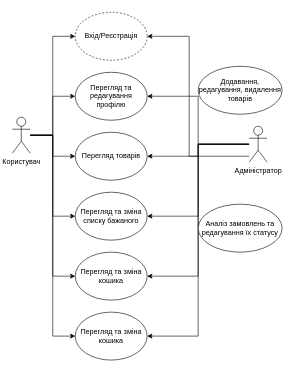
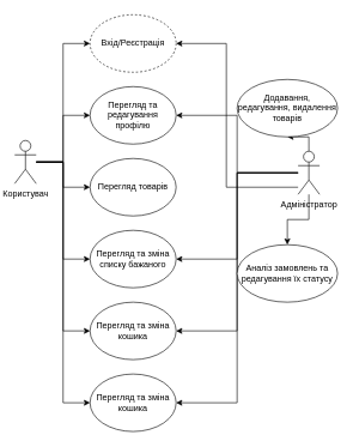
+ <mxCell id="17" style="edgeStyle=orthogonalEdgeStyle;rounded=0;orthogonalLoop=1;jettySize=auto;html=1;entryX=0.5;entryY=1;entryDx=0;entryDy=0;" parent="1" source="20" target="23" edge="1"><mxGeometry relative="1" as="geometry" /></mxCell>
- <mxCell id="18" style="edgeStyle=orthogonalEdgeStyle;rounded=0;orthogonalLoop=1;jettySize=auto;html=1;entryX=1;entryY=0.5;entryDx=0;entryDy=0;" parent="1" source="20" target="24" edge="1"><mxGeometry relative="1" as="geometry" /></mxCell>
+ <mxCell id="13" style="edgeStyle=orthogonalEdgeStyle;rounded=0;orthogonalLoop=1;jettySize=auto;html=1;entryX=0.5;entryY=0;entryDx=0;entryDy=0;" parent="1" source="20" target="21" edge="1"><mxGeometry relative="1" as="geometry" /></mxCell>
